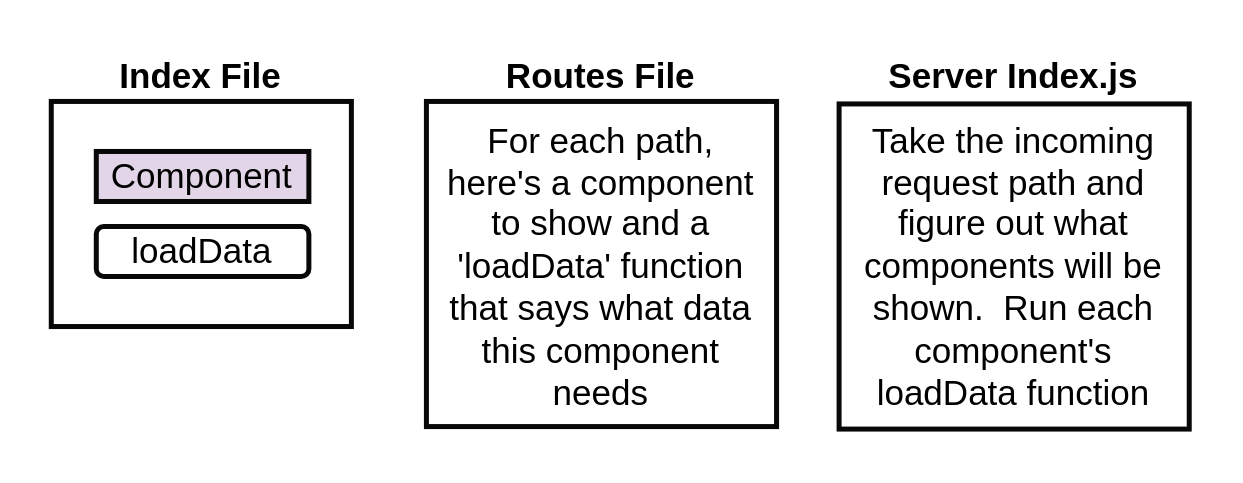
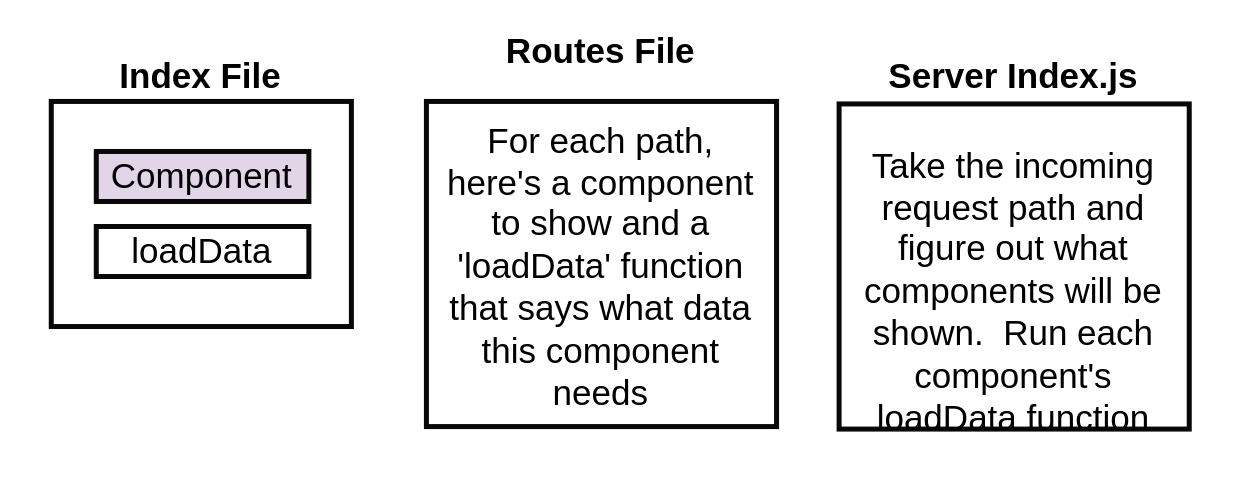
- <mxCell id="7" value="Routes File" style="text;html=1;strokeColor=none;fillColor=none;align=center;verticalAlign=middle;whiteSpace=wrap;rounded=0;shadow=0;labelBackgroundColor=none;fontSize=14;fontColor=#000000;fontStyle=1" parent="1" vertex="1"><mxGeometry x="185" y="20" width="110" height="20" as="geometry" /></mxCell>
+ <mxCell id="7" value="Routes File" style="text;html=1;strokeColor=none;fillColor=none;align=center;verticalAlign=middle;whiteSpace=wrap;rounded=0;shadow=0;labelBackgroundColor=none;fontSize=14;fontColor=#000000;fontStyle=1" parent="1" vertex="1"><mxGeometry x="185" y="10" width="110" height="20" as="geometry" /></mxCell>
- <mxCell id="5" value="loadData" style="whiteSpace=wrap;html=1;shadow=0;labelBackgroundColor=none;strokeColor=#080808;strokeWidth=2;fillColor=#ffffff;fontSize=14;fontColor=#000000;align=center;rounded=1;" parent="1" vertex="1"><mxGeometry x="38" y="90" width="85" height="20" as="geometry" /></mxCell>
+ <mxCell id="5" value="loadData" style="rounded=0;whiteSpace=wrap;html=1;shadow=0;labelBackgroundColor=none;strokeColor=#080808;strokeWidth=2;fillColor=#ffffff;fontSize=14;fontColor=#000000;align=center;" parent="1" vertex="1"><mxGeometry x="38" y="90" width="85" height="20" as="geometry" /></mxCell>
- <mxCell id="11" value="Take the incoming request path and figure out what components will be shown. &amp;nbsp;Run each component's loadData function" style="text;html=1;strokeColor=none;fillColor=none;align=center;verticalAlign=middle;whiteSpace=wrap;rounded=0;shadow=0;labelBackgroundColor=none;fontSize=14;fontColor=#000000;" parent="1" vertex="1"><mxGeometry x="340" y="54" width="130" height="103" as="geometry" /></mxCell>
+ <mxCell id="11" value="Take the incoming request path and figure out what components will be shown. &amp;nbsp;Run each component's loadData function" style="text;html=1;strokeColor=none;fillColor=none;align=center;verticalAlign=middle;whiteSpace=wrap;rounded=0;shadow=0;labelBackgroundColor=none;fontSize=14;fontColor=#000000;" parent="1" vertex="1"><mxGeometry x="340" y="64" width="130" height="103" as="geometry" /></mxCell>
